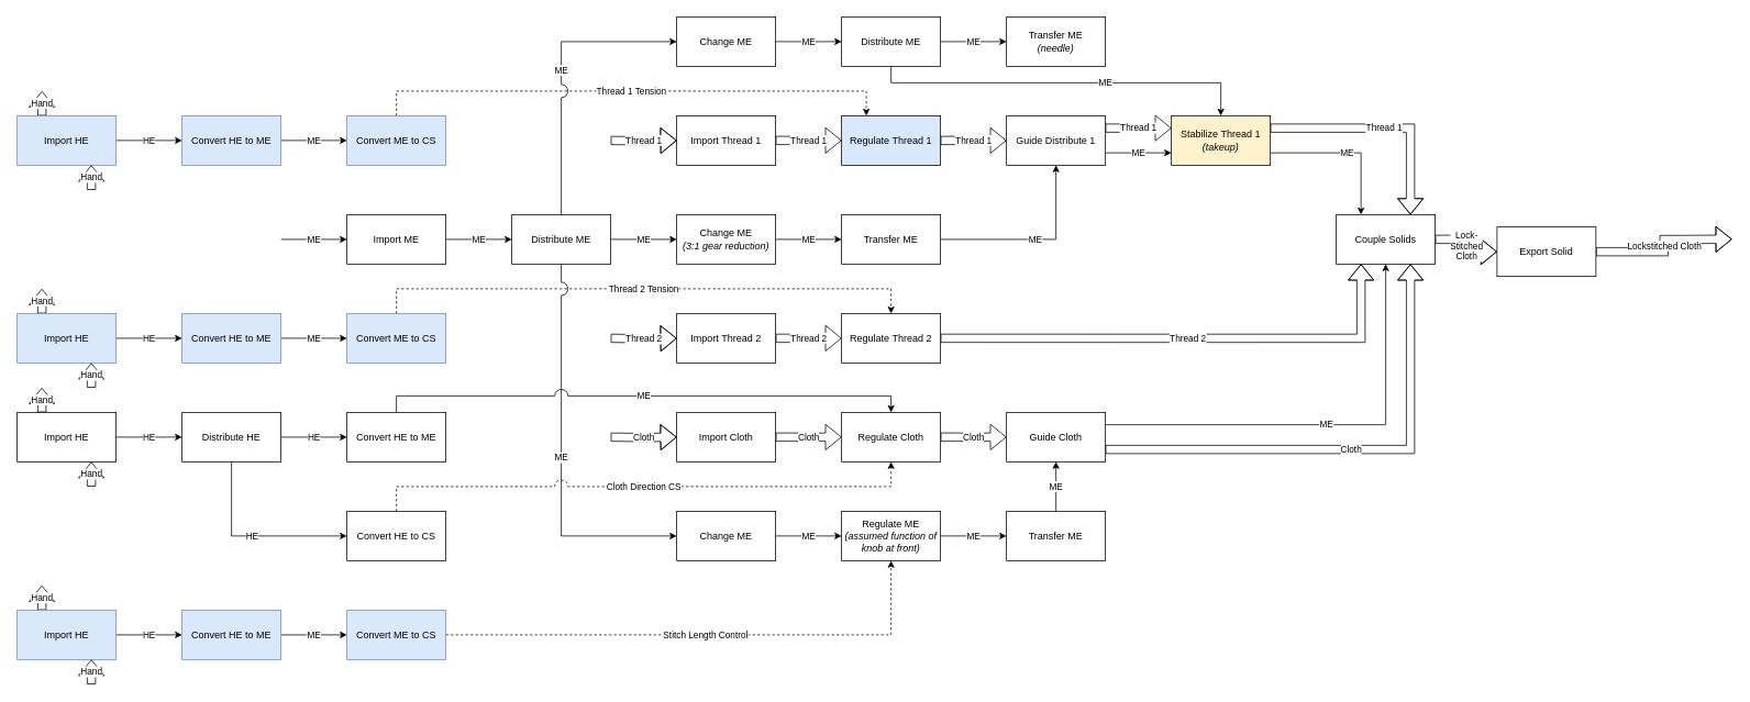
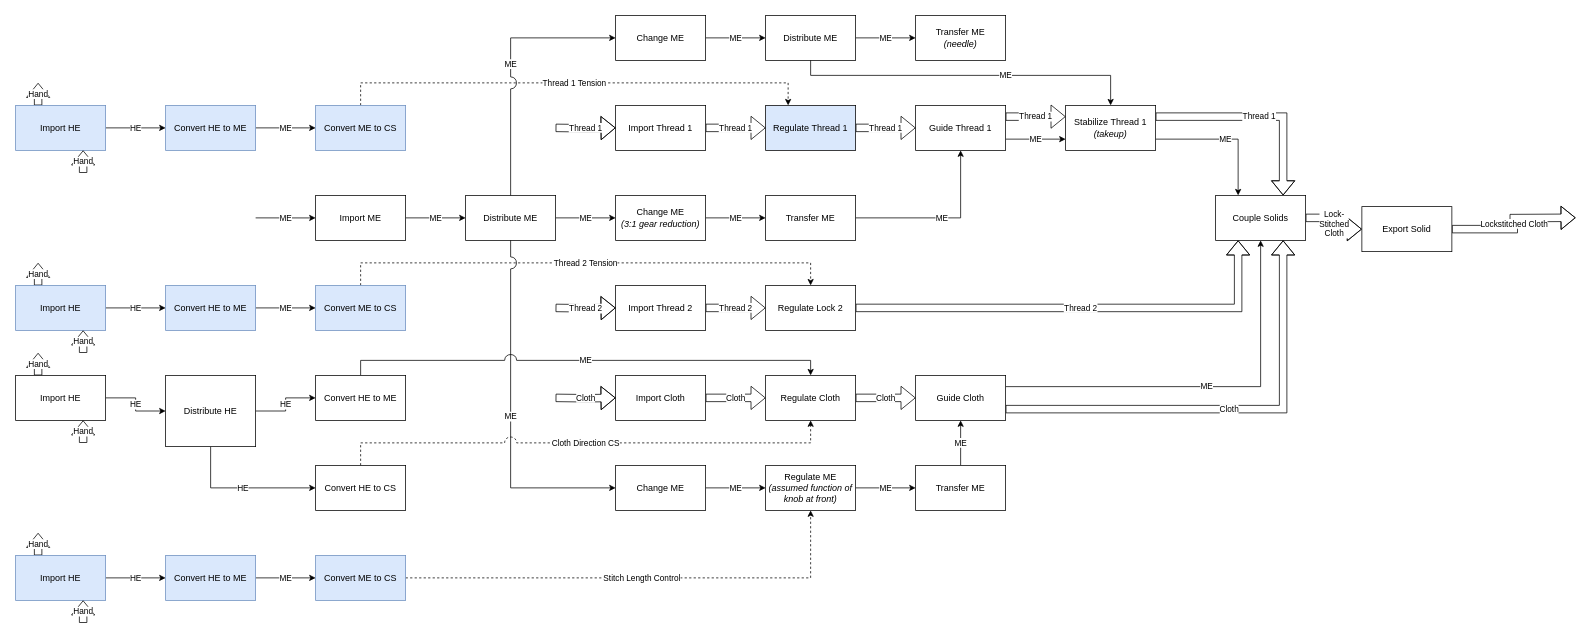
- <mxCell id="22" value="Guide Distribute 1" style="rounded=0;whiteSpace=wrap;html=1;" vertex="1" parent="1"><mxGeometry x="1220" y="140" width="120" height="60" as="geometry" /></mxCell>
+ <mxCell id="22" value="Guide Thread 1" style="rounded=0;whiteSpace=wrap;html=1;" vertex="1" parent="1"><mxGeometry x="1220" y="140" width="120" height="60" as="geometry" /></mxCell>
- <mxCell id="19" value="Stabilize Thread 1&lt;br&gt;&lt;i&gt;(takeup)&lt;/i&gt;" style="rounded=0;whiteSpace=wrap;html=1;fillColor=#fff2cc;" vertex="1" parent="1"><mxGeometry x="1420" y="140" width="120" height="60" as="geometry" /></mxCell>
+ <mxCell id="19" value="Stabilize Thread 1&lt;br&gt;&lt;i&gt;(takeup)&lt;/i&gt;" style="rounded=0;whiteSpace=wrap;html=1;" vertex="1" parent="1"><mxGeometry x="1420" y="140" width="120" height="60" as="geometry" /></mxCell>
- <mxCell id="29" value="Regulate Thread 2" style="rounded=0;whiteSpace=wrap;html=1;" vertex="1" parent="1"><mxGeometry x="1020" y="380.06" width="120" height="60" as="geometry" /></mxCell>
+ <mxCell id="29" value="Regulate Lock 2" style="rounded=0;whiteSpace=wrap;html=1;" vertex="1" parent="1"><mxGeometry x="1020" y="380.06" width="120" height="60" as="geometry" /></mxCell>
- <mxCell id="72" value="Distribute HE" style="rounded=0;whiteSpace=wrap;html=1;" vertex="1" parent="1"><mxGeometry x="220" y="500" width="120" height="60" as="geometry" /></mxCell>
+ <mxCell id="72" value="Distribute HE" style="rounded=0;whiteSpace=wrap;html=1;" vertex="1" parent="1"><mxGeometry x="220" y="500" width="120" height="95" as="geometry" /></mxCell>
